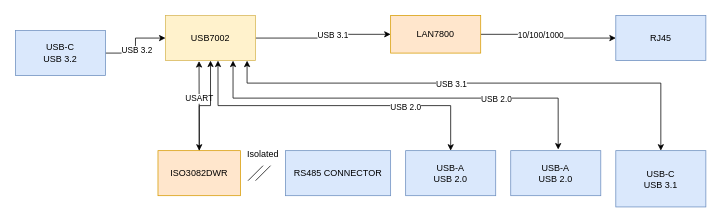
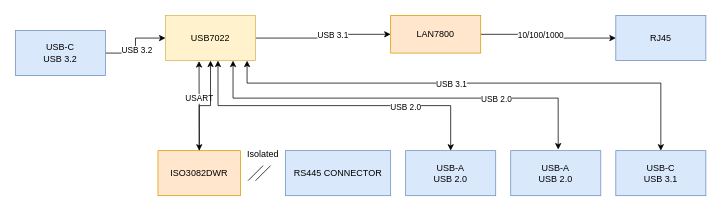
- <mxCell id="13" value="USB7002" style="rounded=0;whiteSpace=wrap;html=1;fillColor=#fff2cc;strokeColor=#d6b656;" parent="1" vertex="1"><mxGeometry x="220" width="120" height="60" as="geometry" y="20" /></mxCell>
+ <mxCell id="13" value="USB7022" style="rounded=0;whiteSpace=wrap;html=1;fillColor=#fff2cc;strokeColor=#d6b656;" parent="1" vertex="1"><mxGeometry x="220" width="120" height="60" as="geometry" y="20" /></mxCell>
- <mxCell id="25" value="RS485 CONNECTOR" style="rounded=0;whiteSpace=wrap;html=1;fillColor=#dae8fc;strokeColor=#6c8ebf;" vertex="1" parent="1"><mxGeometry x="380" y="200" width="140" height="60" as="geometry" /></mxCell>
+ <mxCell id="25" value="RS445 CONNECTOR" style="rounded=0;whiteSpace=wrap;html=1;fillColor=#dae8fc;strokeColor=#6c8ebf;" vertex="1" parent="1"><mxGeometry x="380" y="200" width="140" height="60" as="geometry" /></mxCell>
- <mxCell id="20" value="USB-C&lt;br&gt;USB 3.1" style="rounded=0;whiteSpace=wrap;html=1;fillColor=#dae8fc;strokeColor=#6c8ebf;" parent="1" vertex="1"><mxGeometry x="820" y="200" width="120" height="75" as="geometry" /></mxCell>
+ <mxCell id="20" value="USB-C&lt;br&gt;USB 3.1" style="rounded=0;whiteSpace=wrap;html=1;fillColor=#dae8fc;strokeColor=#6c8ebf;" parent="1" vertex="1"><mxGeometry x="820" y="200" width="120" height="60" as="geometry" /></mxCell>
